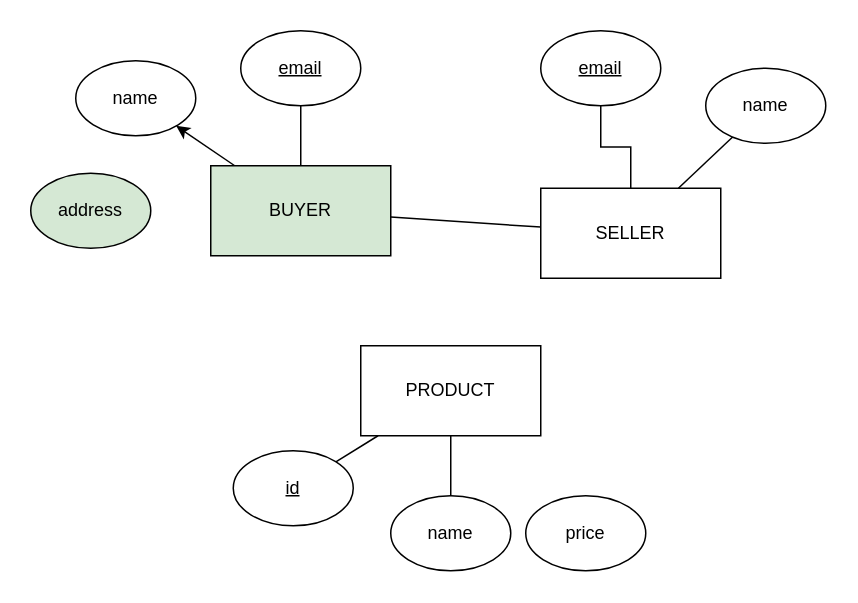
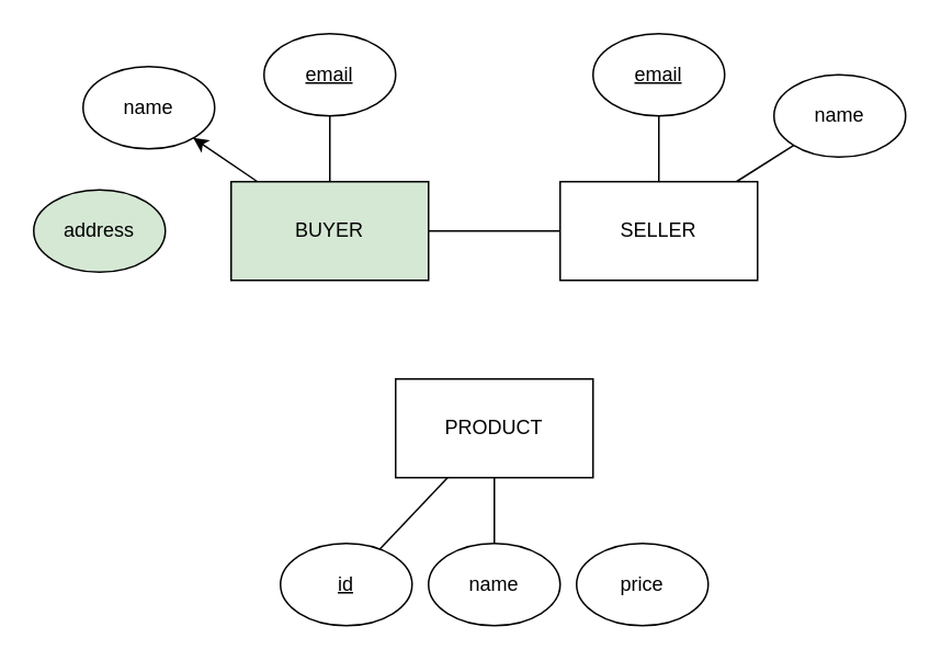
- <mxCell id="8" value="SELLER" style="rounded=0;whiteSpace=wrap;html=1;" vertex="1" parent="1"><mxGeometry x="360" y="125" width="120" height="60" as="geometry" /></mxCell>
+ <mxCell id="8" value="SELLER" style="rounded=0;whiteSpace=wrap;html=1;" vertex="1" parent="1"><mxGeometry x="340" y="110" width="120" height="60" as="geometry" /></mxCell>
- <mxCell id="13" value="id" style="ellipse;whiteSpace=wrap;html=1;fontStyle=4" vertex="1" parent="1"><mxGeometry x="155" y="300" width="80" height="50" as="geometry" /></mxCell>
+ <mxCell id="13" value="id" style="ellipse;whiteSpace=wrap;html=1;fontStyle=4" vertex="1" parent="1"><mxGeometry x="170" y="330" width="80" height="50" as="geometry" /></mxCell>
